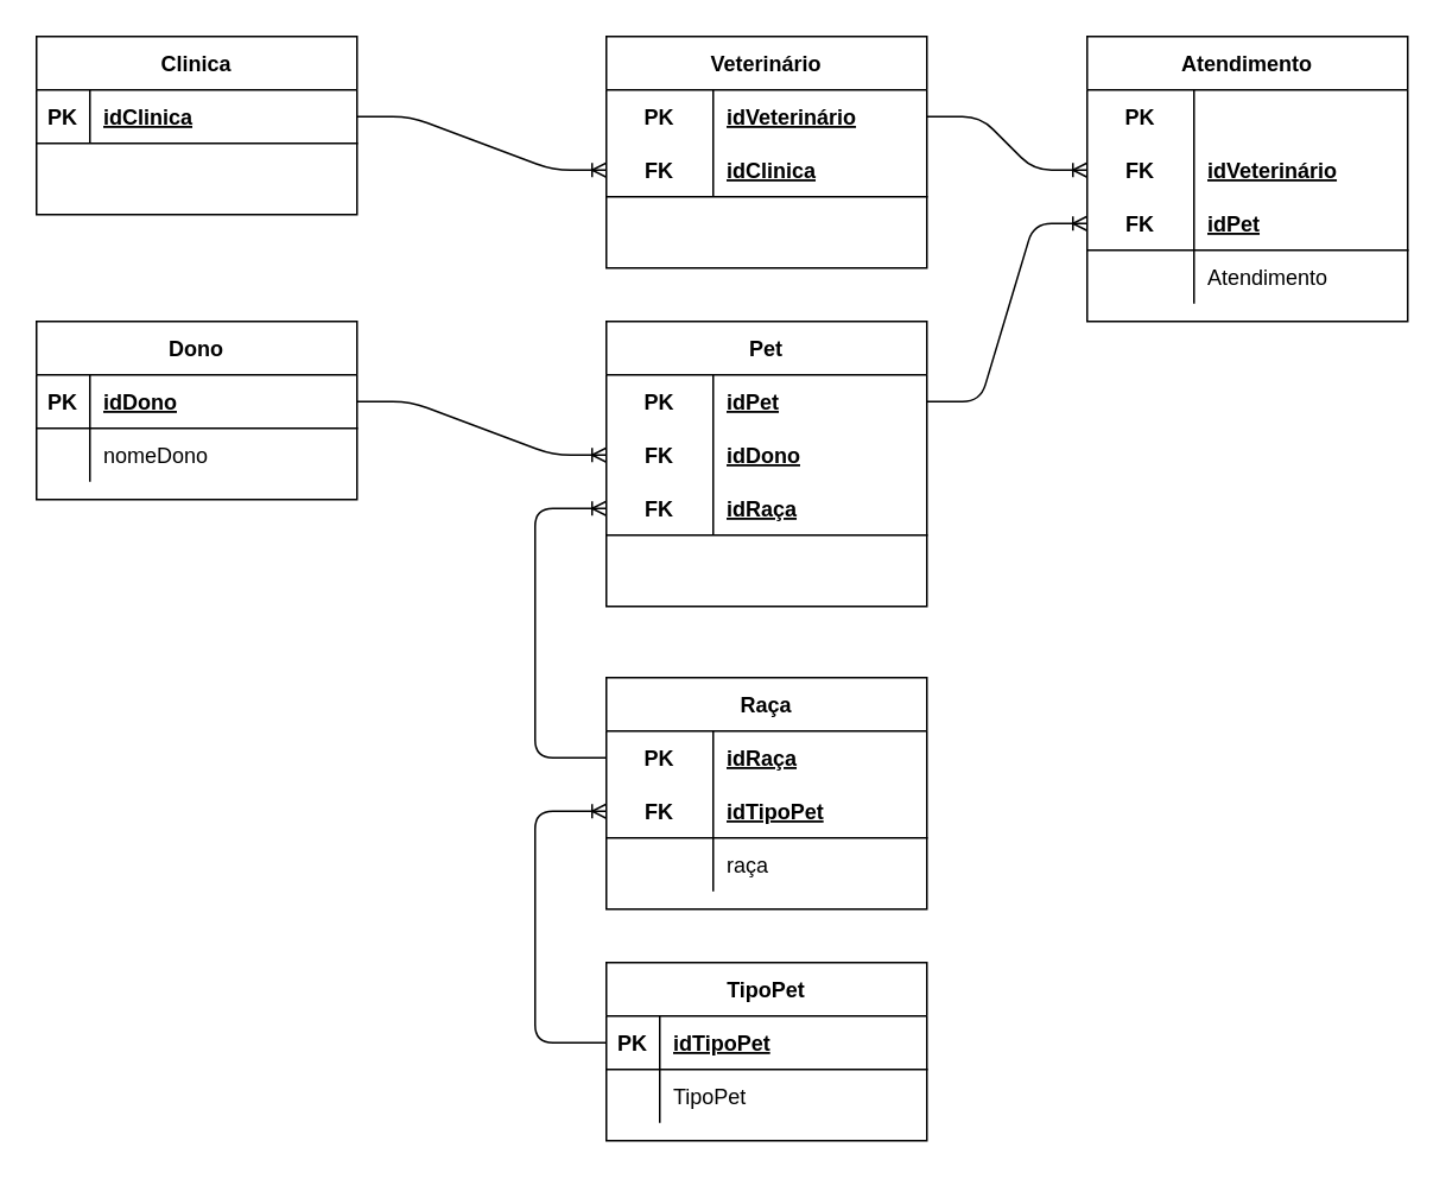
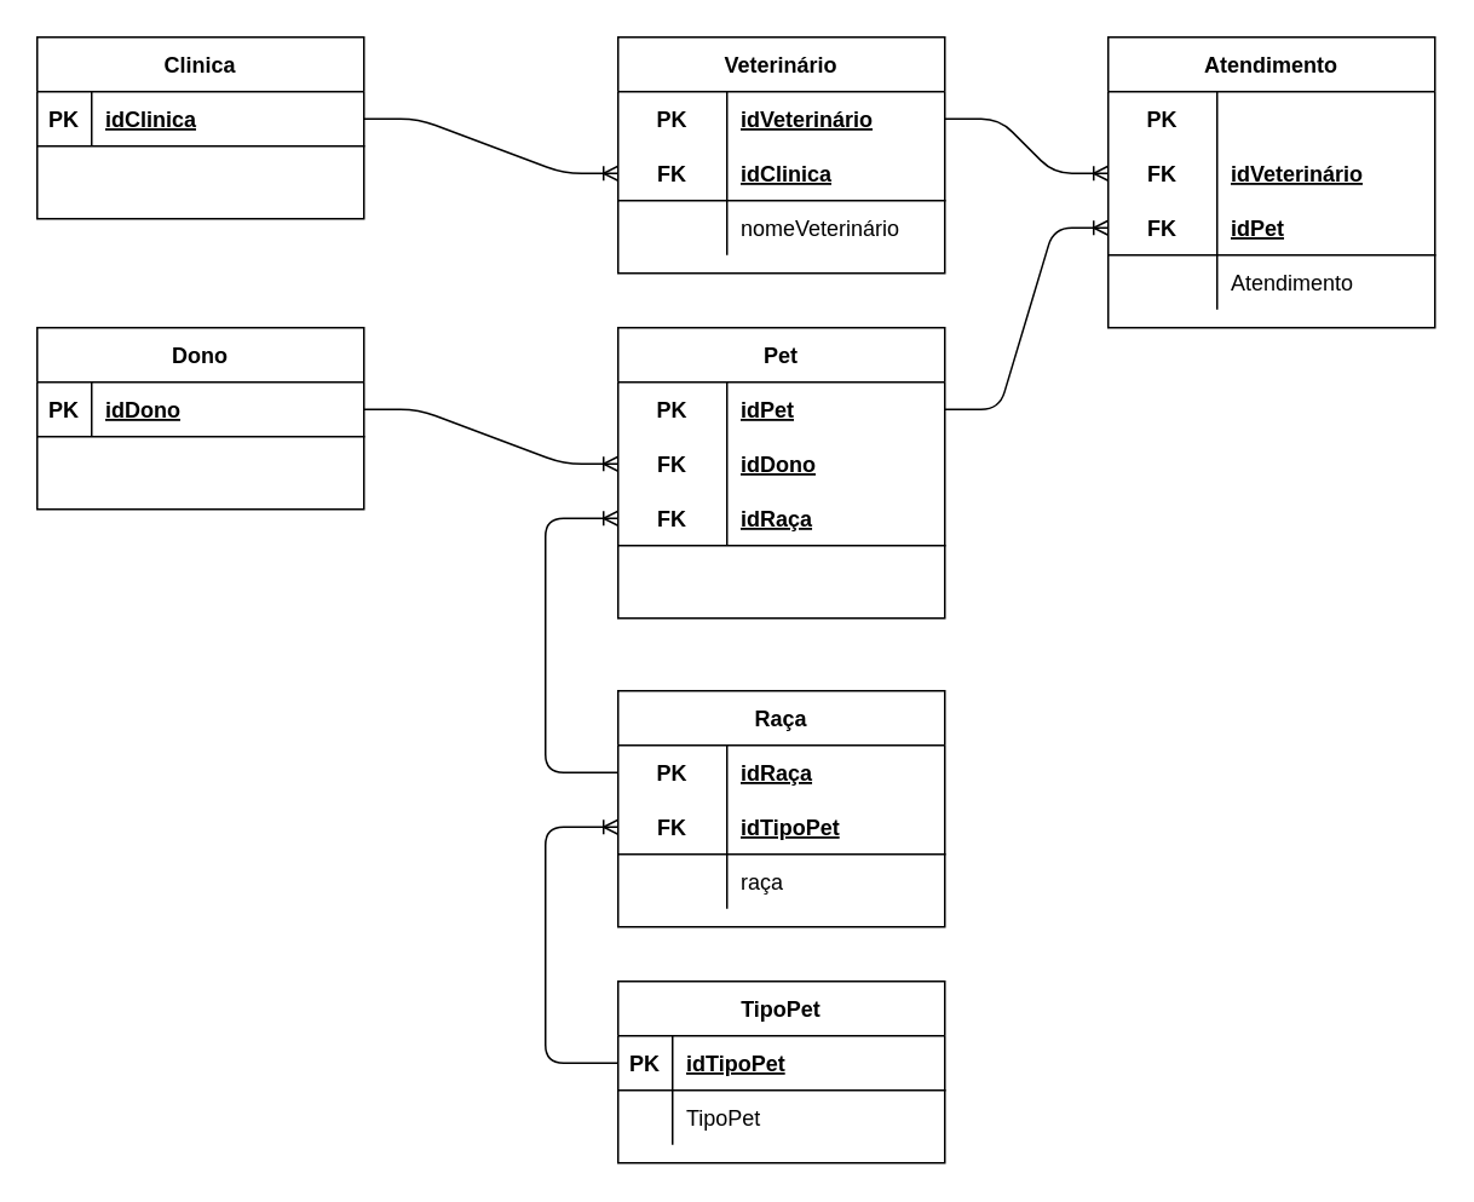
+ <mxCell id="56" value="nomeVeterinário" style="shape=partialRectangle;connectable=0;fillColor=none;top=0;left=0;bottom=0;right=0;align=left;spacingLeft=6;overflow=hidden;" parent="54" vertex="1"><mxGeometry x="60" width="120" height="30" as="geometry" /></mxCell>
- <mxCell id="20" value="nomeDono" style="shape=partialRectangle;connectable=0;fillColor=none;top=0;left=0;bottom=0;right=0;align=left;spacingLeft=6;overflow=hidden;" parent="18" vertex="1"><mxGeometry x="30" width="150" height="30" as="geometry" /></mxCell>
